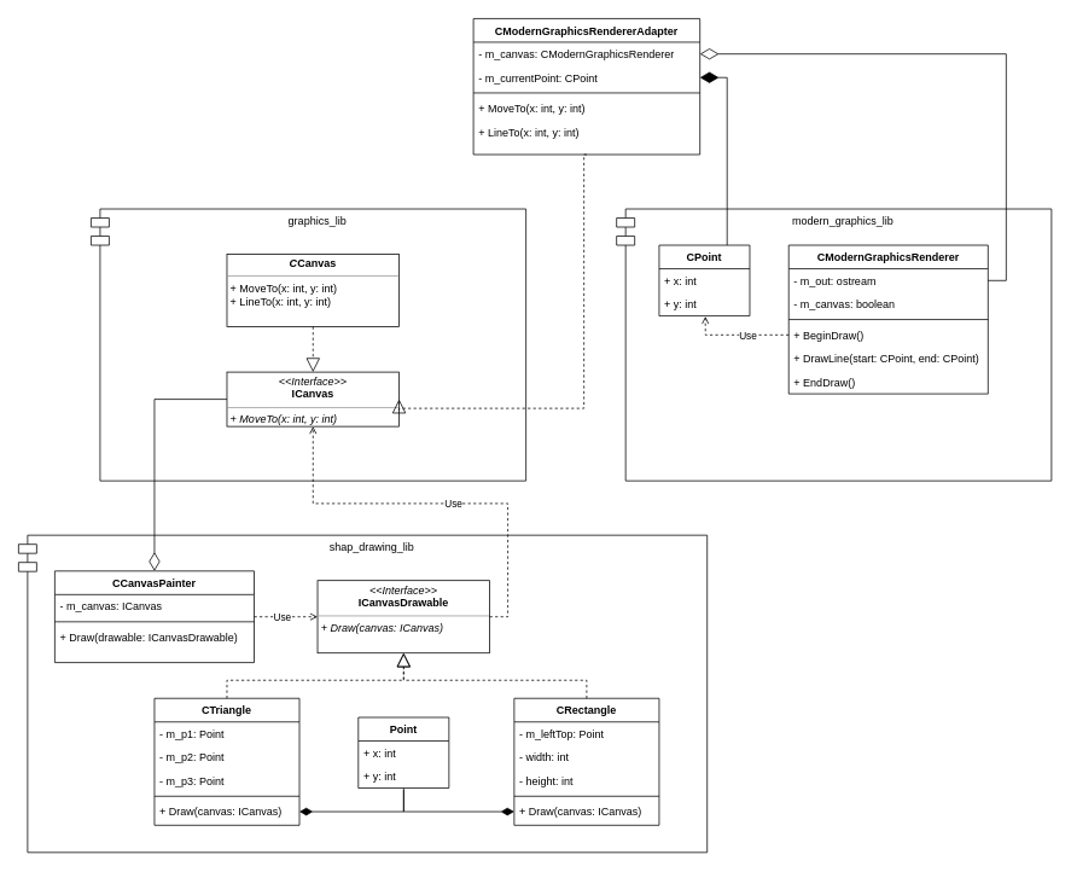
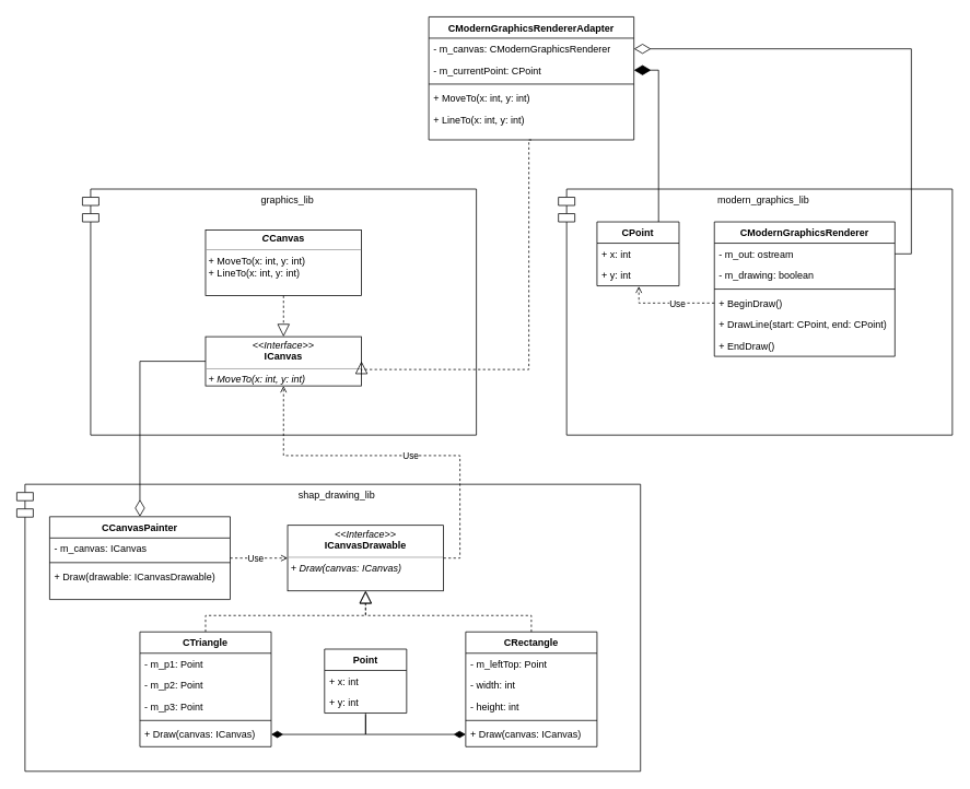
- <mxCell id="42" value="- m_canvas: boolean" style="text;align=left;verticalAlign=top;spacingLeft=4;spacingRight=4;overflow=hidden;rotatable=0;points=[[0,0.5],[1,0.5]];portConstraint=eastwest;rounded=0;shadow=0;html=0;" parent="40" vertex="1"><mxGeometry y="52" width="220" height="26" as="geometry" /></mxCell>
+ <mxCell id="42" value="- m_drawing: boolean" style="text;align=left;verticalAlign=top;spacingLeft=4;spacingRight=4;overflow=hidden;rotatable=0;points=[[0,0.5],[1,0.5]];portConstraint=eastwest;rounded=0;shadow=0;html=0;" parent="40" vertex="1"><mxGeometry y="52" width="220" height="26" as="geometry" /></mxCell>
